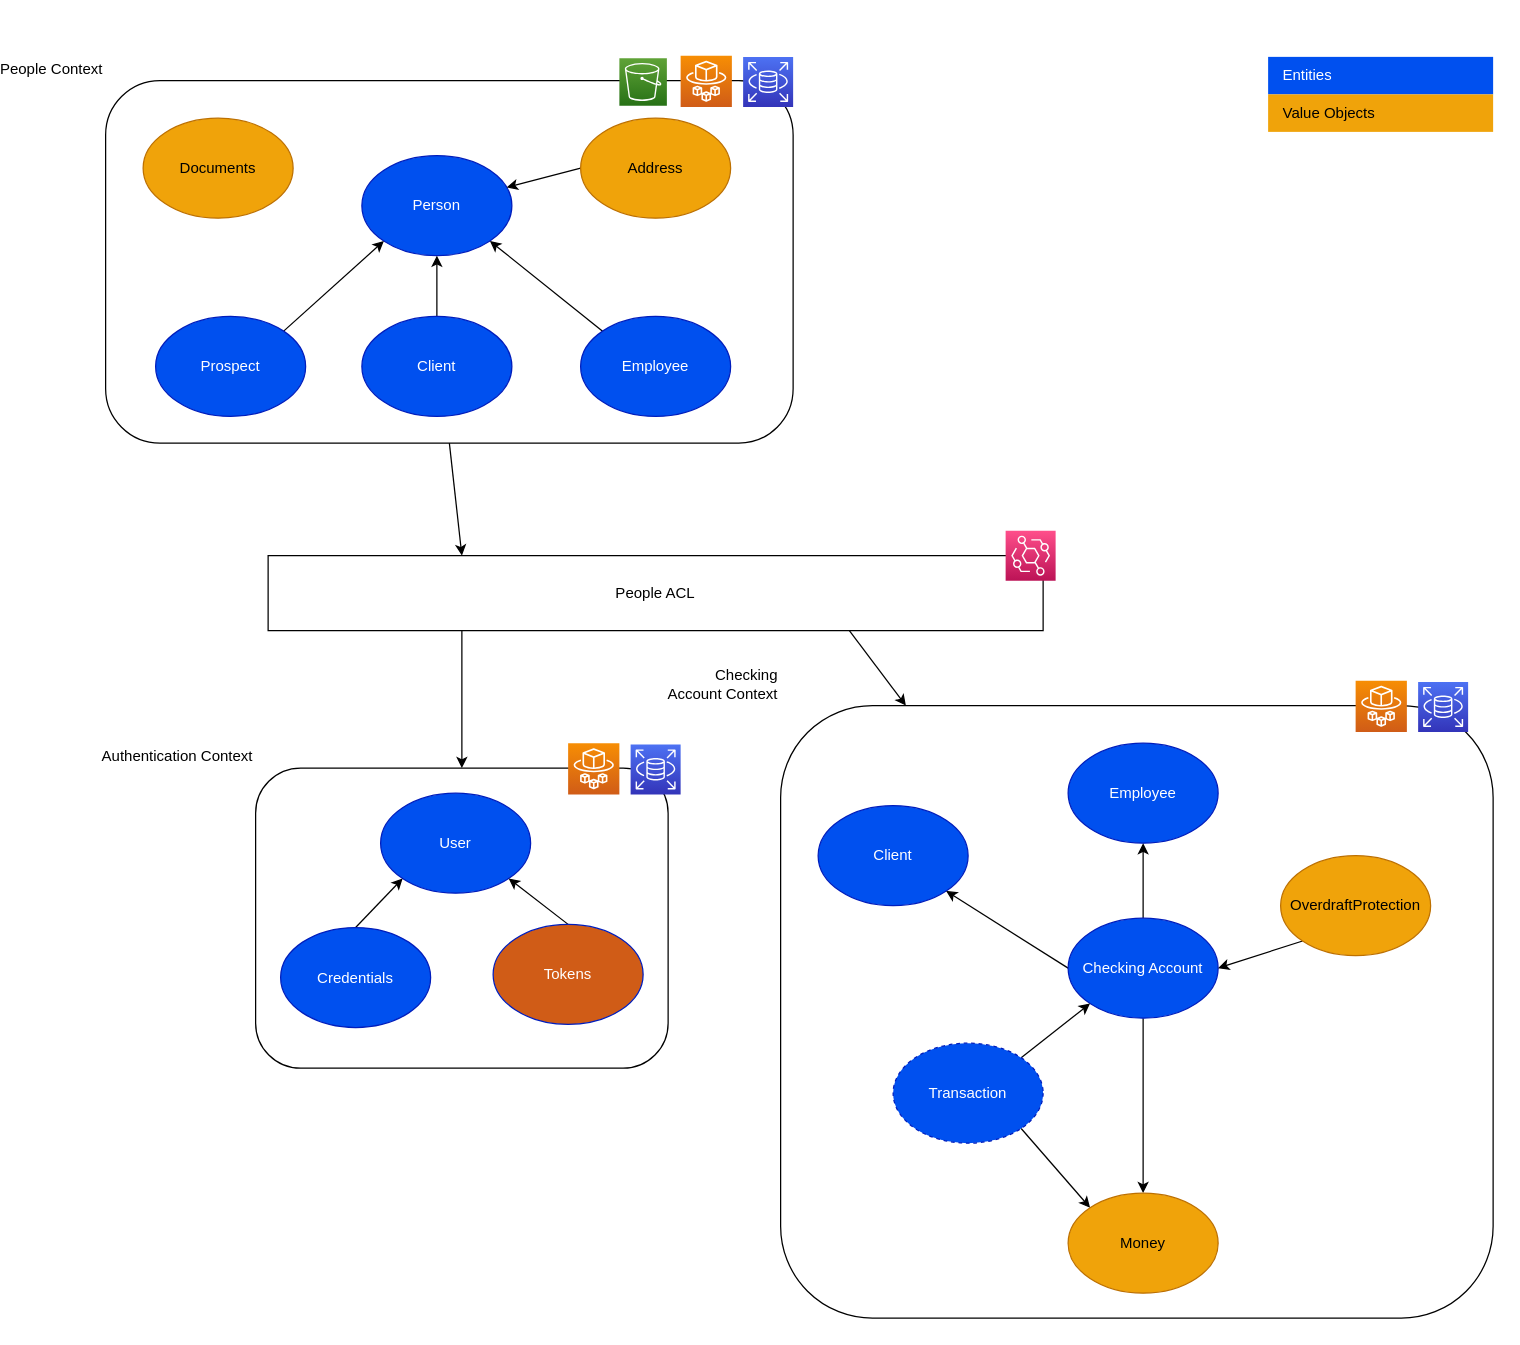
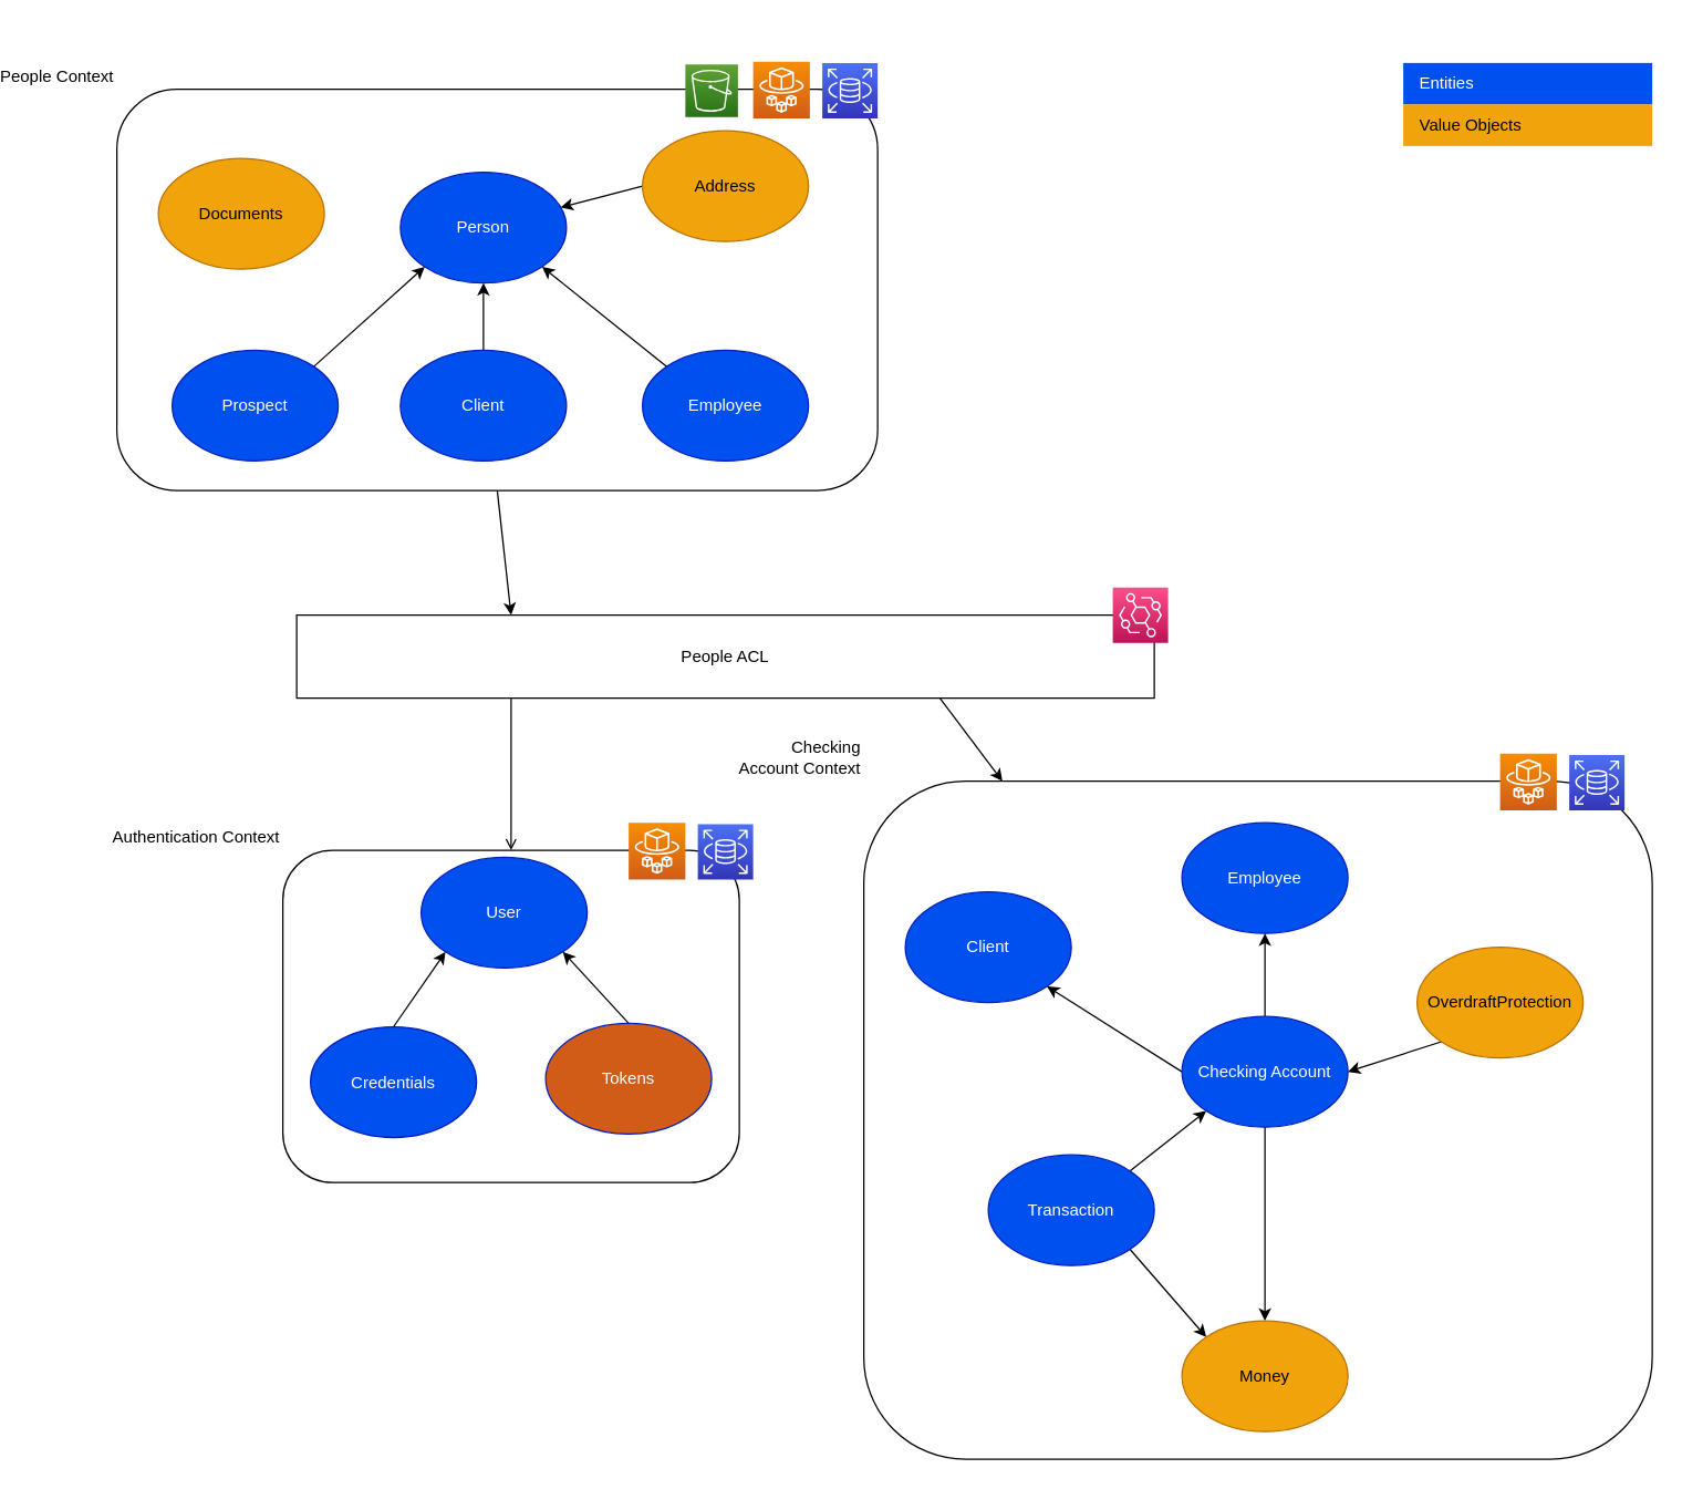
- <mxCell id="15" value="Documents" style="ellipse;whiteSpace=wrap;html=1;strokeColor=#BD7000;fillColor=#f0a30a;fontColor=#000000;" vertex="1" parent="1"><mxGeometry x="50" y="94" width="120" height="80" as="geometry" /></mxCell>
+ <mxCell id="15" value="Documents" style="ellipse;whiteSpace=wrap;html=1;strokeColor=#BD7000;fillColor=#f0a30a;fontColor=#000000;" vertex="1" parent="1"><mxGeometry x="50" y="114" width="120" height="80" as="geometry" /></mxCell>
- <mxCell id="23" style="edgeStyle=none;html=1;exitX=0.25;exitY=1;exitDx=0;exitDy=0;entryX=0.5;entryY=0;entryDx=0;entryDy=0;" edge="1" parent="1" source="25" target="3"><mxGeometry relative="1" as="geometry" /></mxCell>
+ <mxCell id="23" style="edgeStyle=none;html=1;exitX=0.25;exitY=1;exitDx=0;exitDy=0;entryX=0.5;entryY=0;entryDx=0;entryDy=0;endArrow=open;" edge="1" parent="1" source="25" target="3"><mxGeometry relative="1" as="geometry" /></mxCell>
- <mxCell id="16" value="User" style="ellipse;whiteSpace=wrap;html=1;fillColor=#0050ef;strokeColor=#001DBC;fontColor=#ffffff;" vertex="1" parent="1"><mxGeometry x="240" y="634" width="120" height="80" as="geometry" /></mxCell>
+ <mxCell id="16" value="User" style="ellipse;whiteSpace=wrap;html=1;fillColor=#0050ef;strokeColor=#001DBC;fontColor=#ffffff;" vertex="1" parent="1"><mxGeometry x="240" y="619" width="120" height="80" as="geometry" /></mxCell>
- <mxCell id="32" value="Transaction" style="ellipse;whiteSpace=wrap;html=1;fillColor=#0050ef;strokeColor=#001DBC;fontColor=#ffffff;dashed=1;" vertex="1" parent="1"><mxGeometry x="650" y="834" width="120" height="80" as="geometry" /></mxCell>
+ <mxCell id="32" value="Transaction" style="ellipse;whiteSpace=wrap;html=1;fillColor=#0050ef;strokeColor=#001DBC;fontColor=#ffffff;" vertex="1" parent="1"><mxGeometry x="650" y="834" width="120" height="80" as="geometry" /></mxCell>
